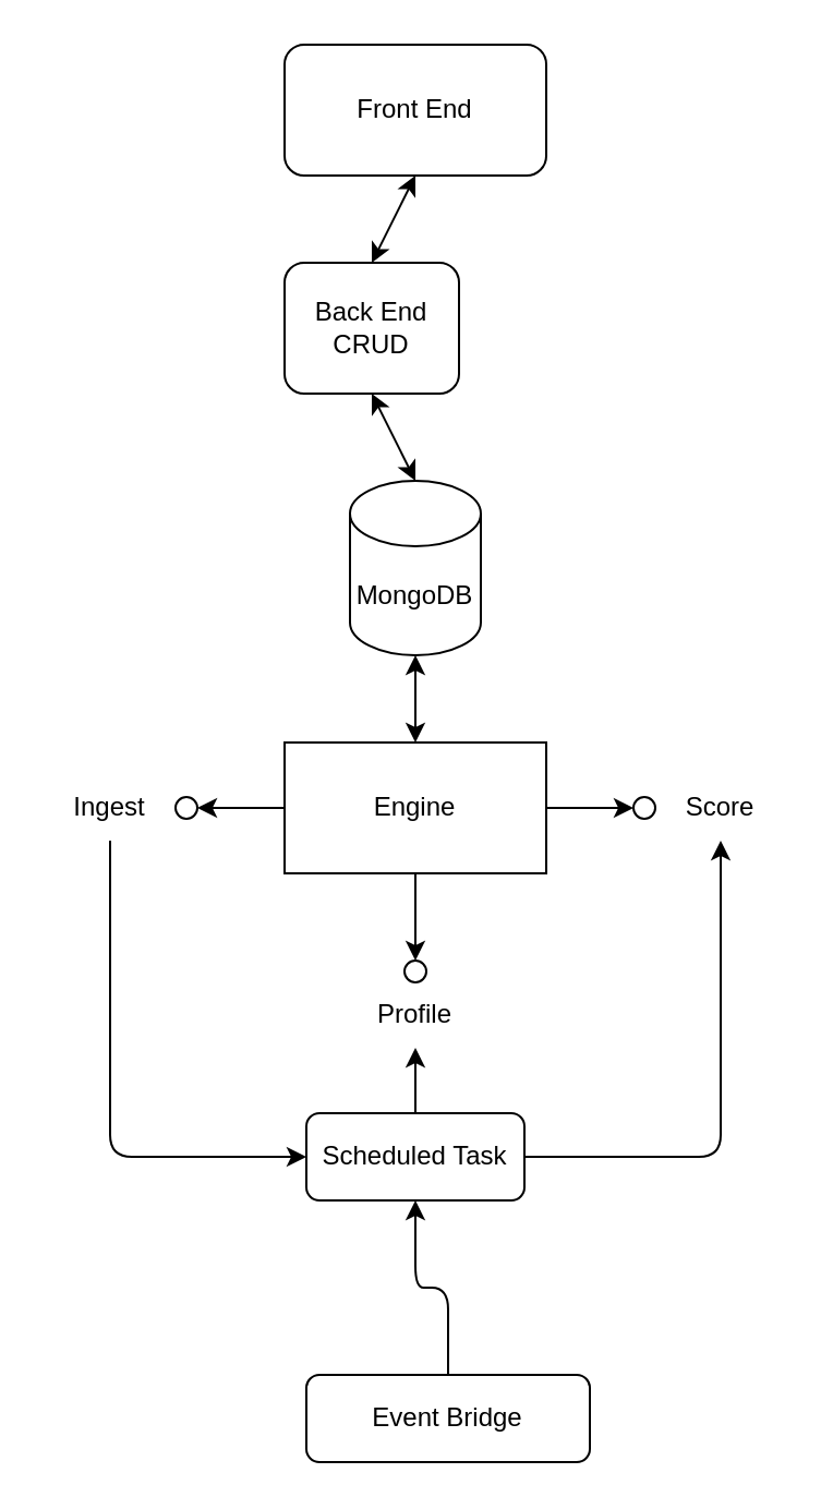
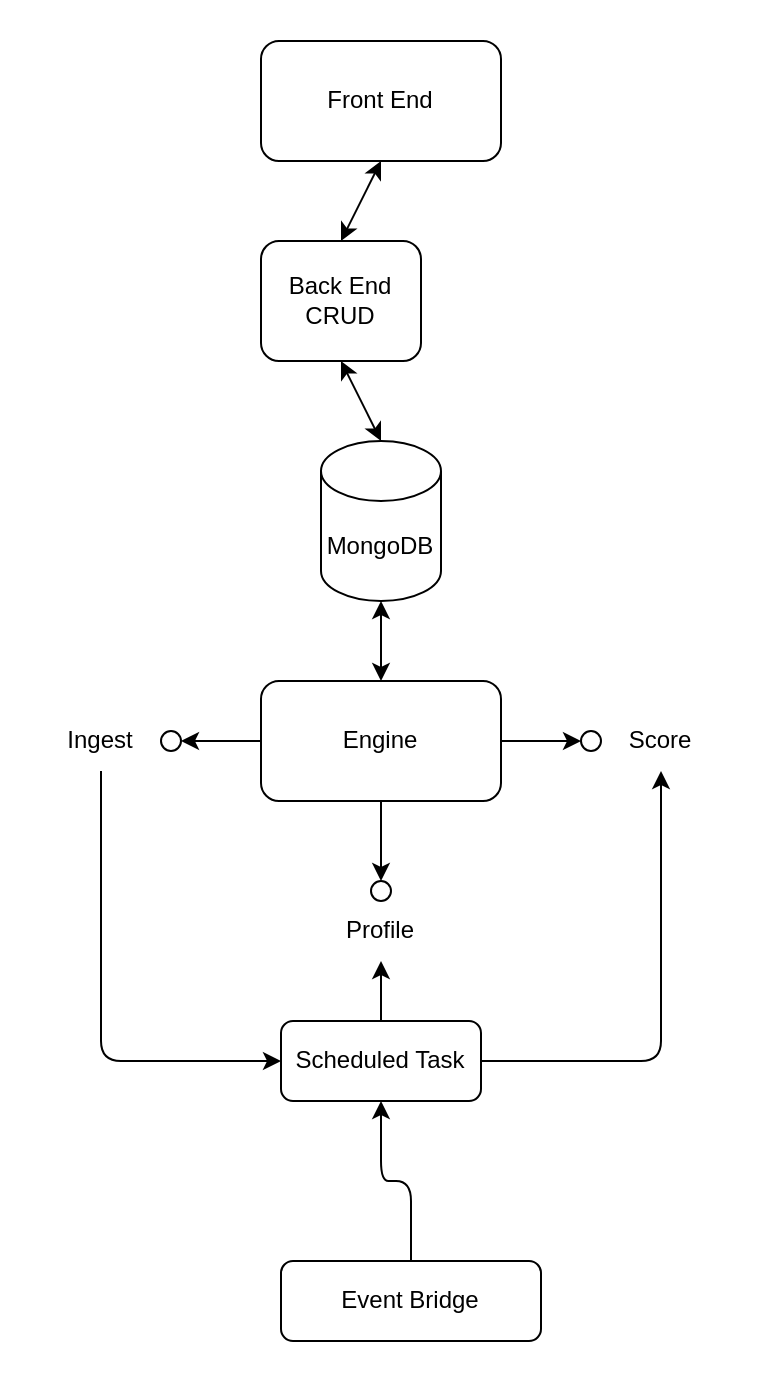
- <mxCell id="5" value="Engine" style="whiteSpace=wrap;html=1;fillColor=none;rounded=0;" parent="1" vertex="1"><mxGeometry x="130" y="340" width="120" height="60" as="geometry" /></mxCell>
+ <mxCell id="5" value="Engine" style="rounded=1;whiteSpace=wrap;html=1;fillColor=none;" parent="1" vertex="1"><mxGeometry x="130" y="340" width="120" height="60" as="geometry" /></mxCell>
